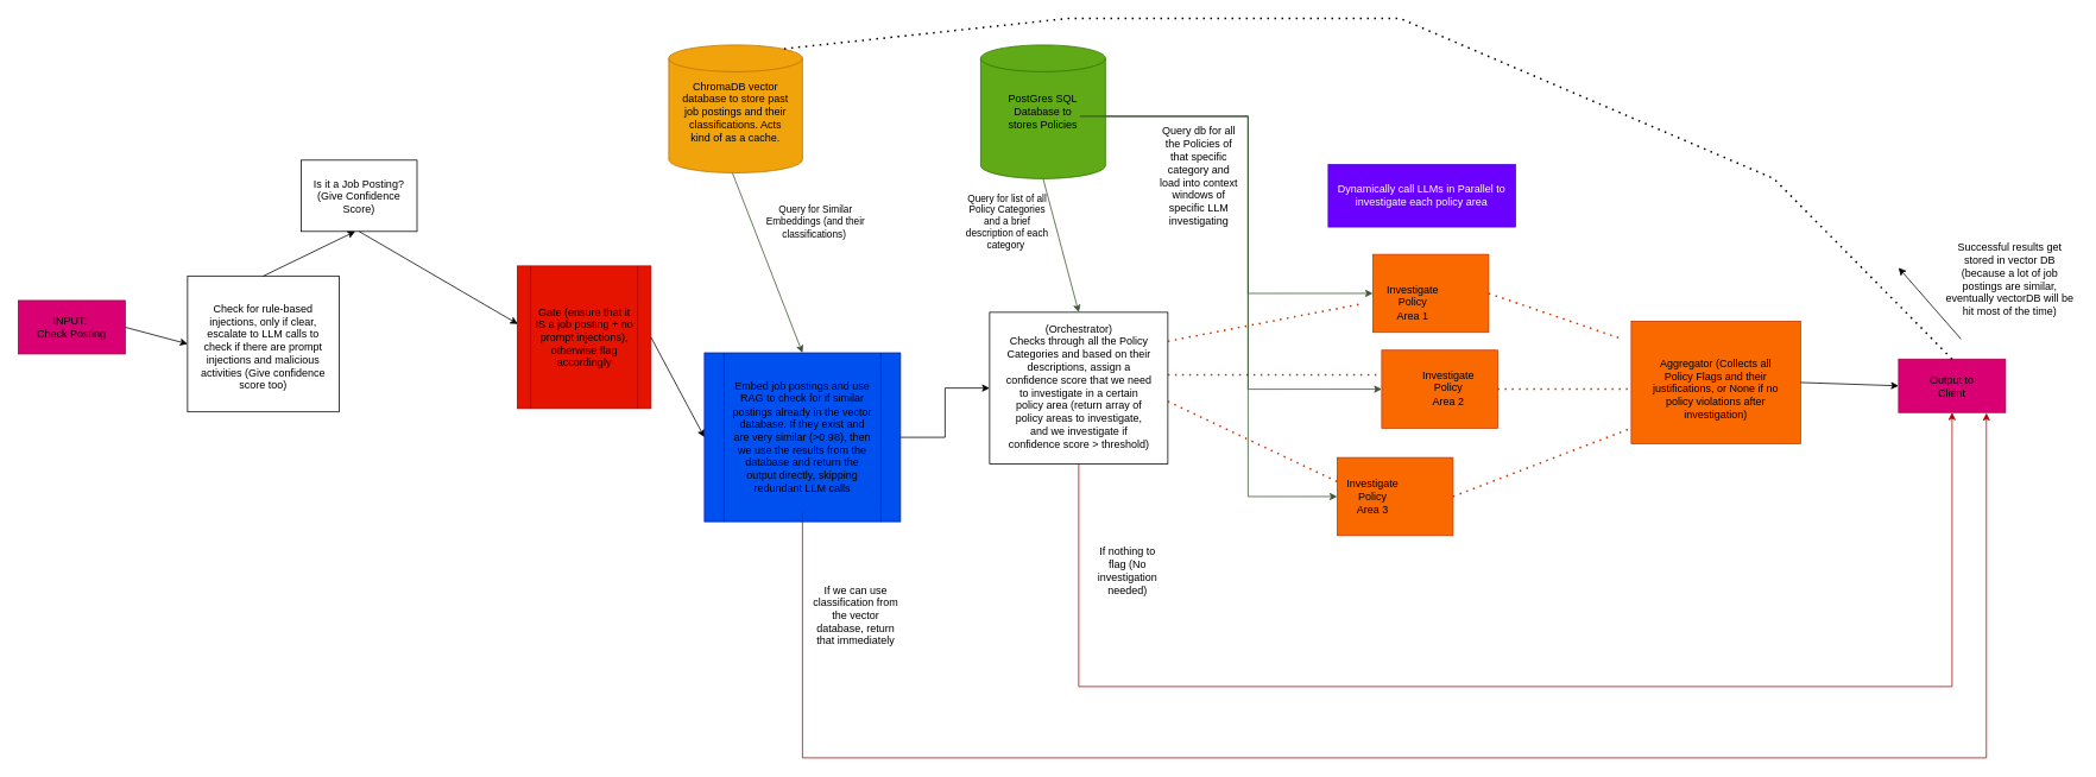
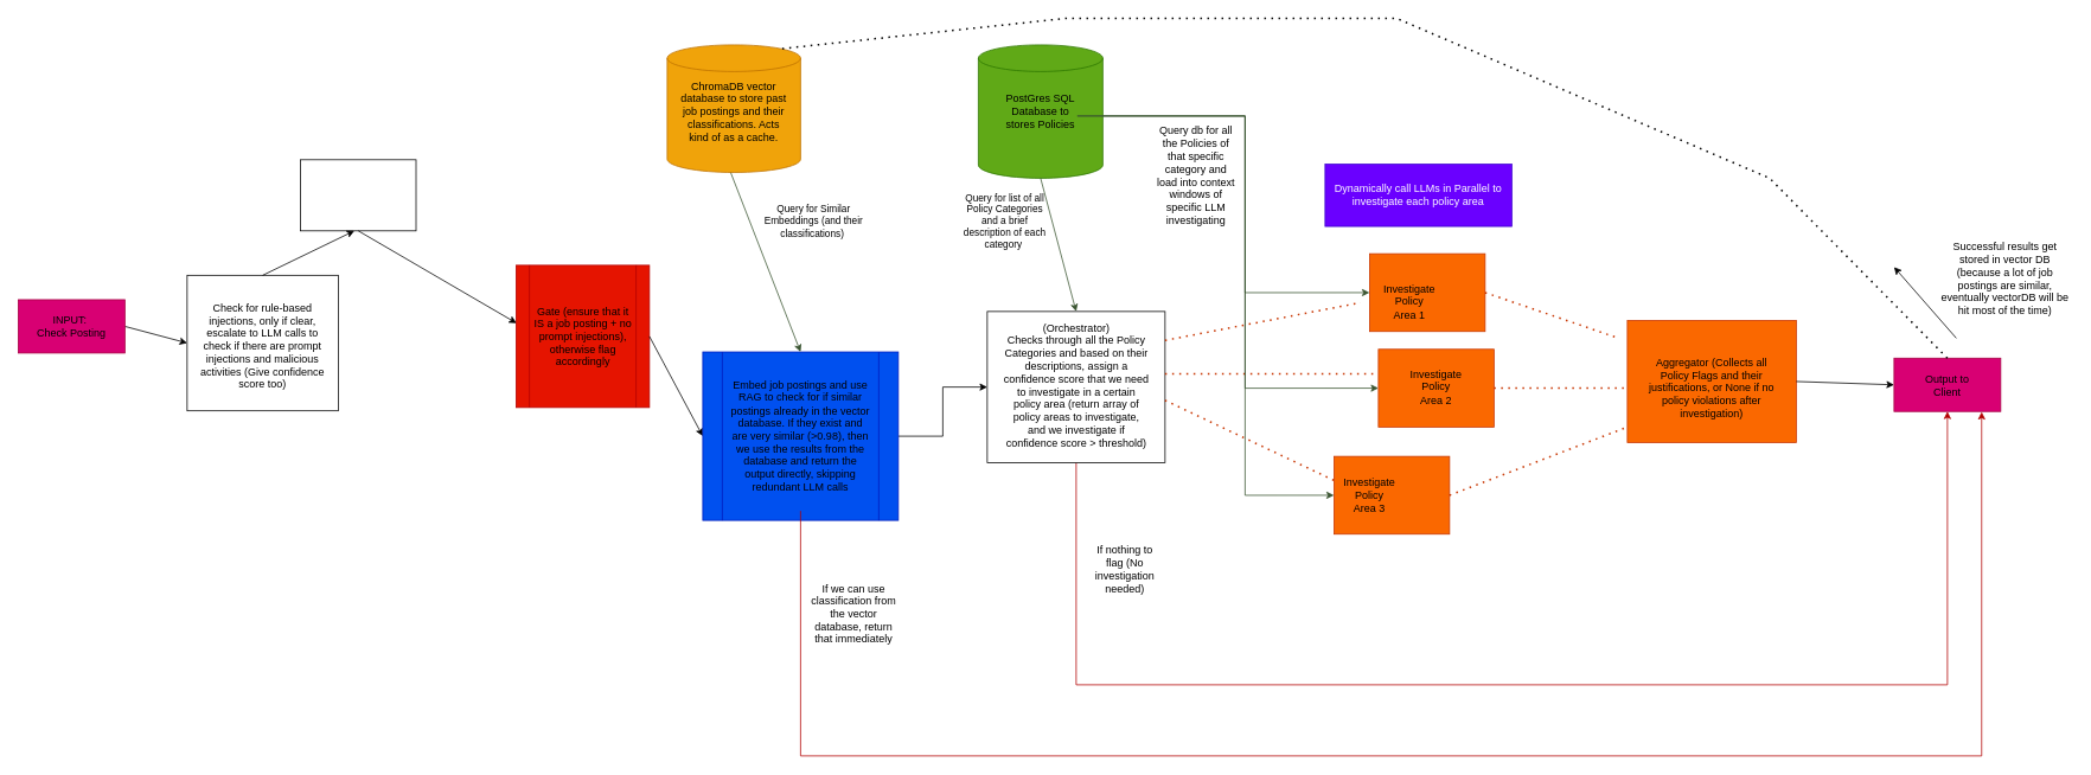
- <mxCell id="6" value="Is it a Job Posting? (Give Confidence Score)" style="text;html=1;align=center;verticalAlign=middle;whiteSpace=wrap;rounded=0;" vertex="1" parent="1"><mxGeometry x="340" y="193.5" width="125" height="52.5" as="geometry" /></mxCell>
- <mxCell id="32" value="Investigate Policy Area 2" style="text;html=1;align=center;verticalAlign=middle;whiteSpace=wrap;rounded=0;" vertex="1" parent="1"><mxGeometry x="1595" y="420" width="60" height="30" as="geometry" /></mxCell>
+ <mxCell id="32" value="Investigate Policy Area 2" style="text;html=1;align=center;verticalAlign=middle;whiteSpace=wrap;rounded=0;" vertex="1" parent="1"><mxGeometry x="1585" y="420" width="60" height="30" as="geometry" /></mxCell>
